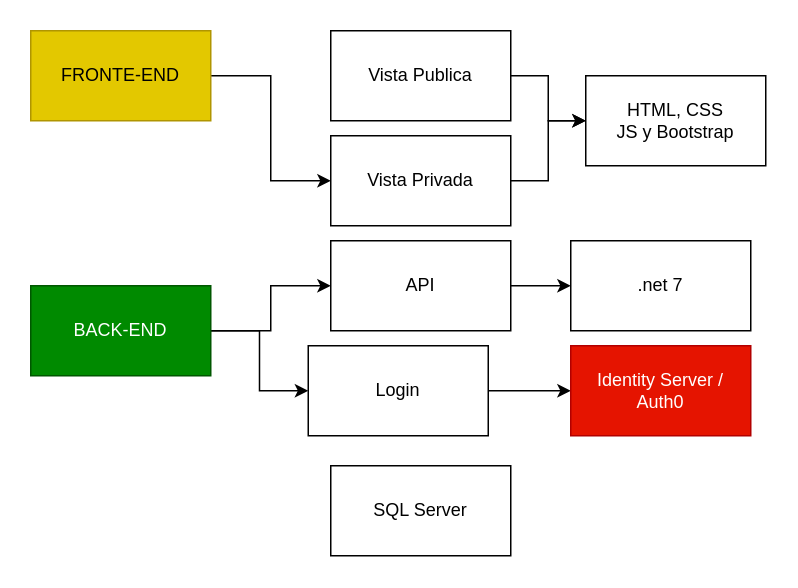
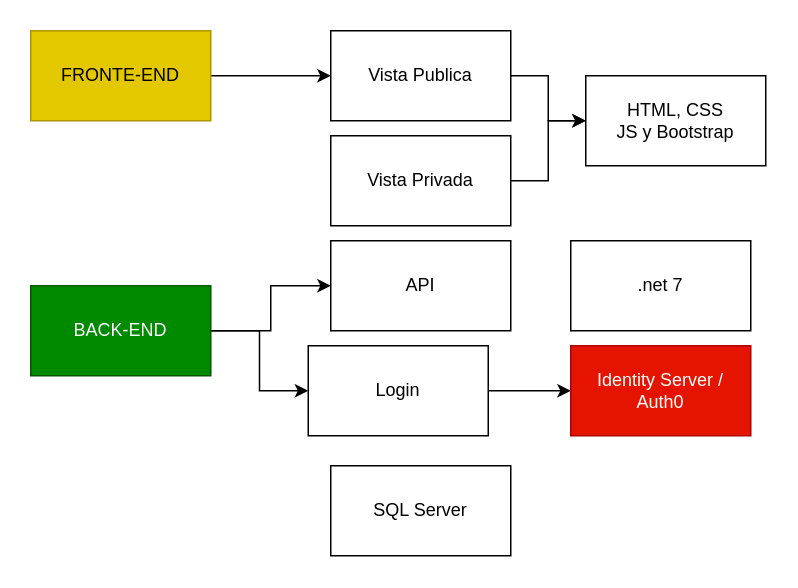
- <mxCell id="2" style="edgeStyle=orthogonalEdgeStyle;rounded=0;orthogonalLoop=1;jettySize=auto;html=1;entryX=0;entryY=0.5;entryDx=0;entryDy=0;" parent="1" source="3" target="17" edge="1"><mxGeometry relative="1" as="geometry" /></mxCell>
+ <mxCell id="2" style="edgeStyle=orthogonalEdgeStyle;rounded=0;orthogonalLoop=1;jettySize=auto;html=1;" parent="1" source="3" target="15" edge="1"><mxGeometry relative="1" as="geometry" /></mxCell>
- <mxCell id="8" value="" style="edgeStyle=orthogonalEdgeStyle;rounded=0;orthogonalLoop=1;jettySize=auto;html=1;" parent="1" source="9" target="12" edge="1"><mxGeometry relative="1" as="geometry" /></mxCell>
